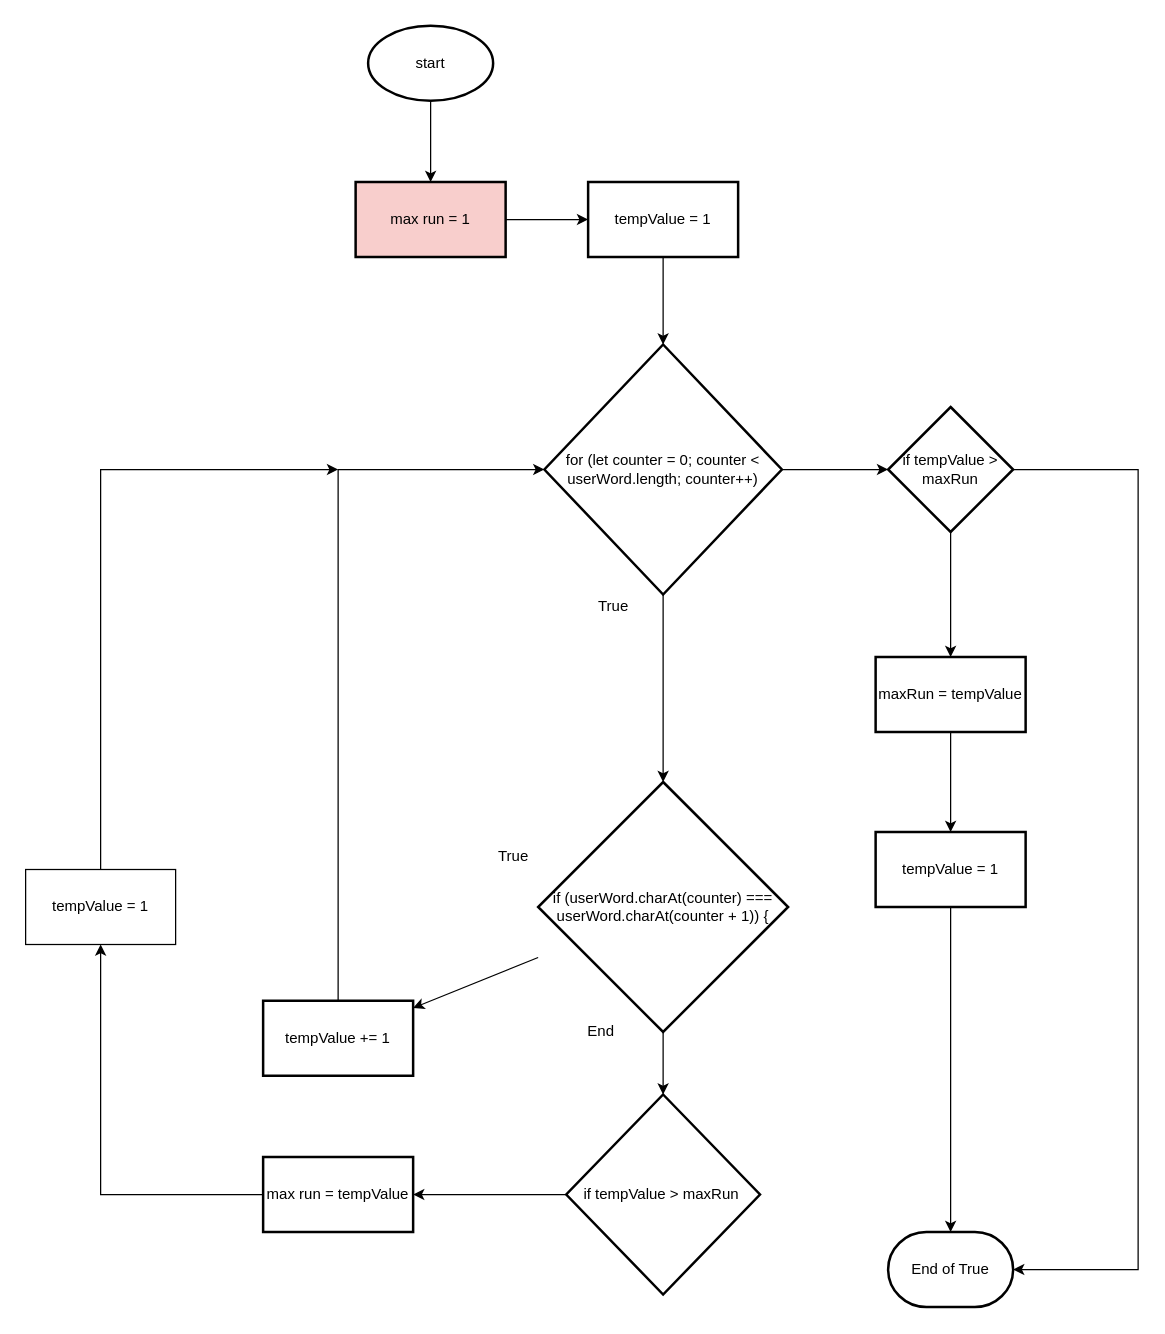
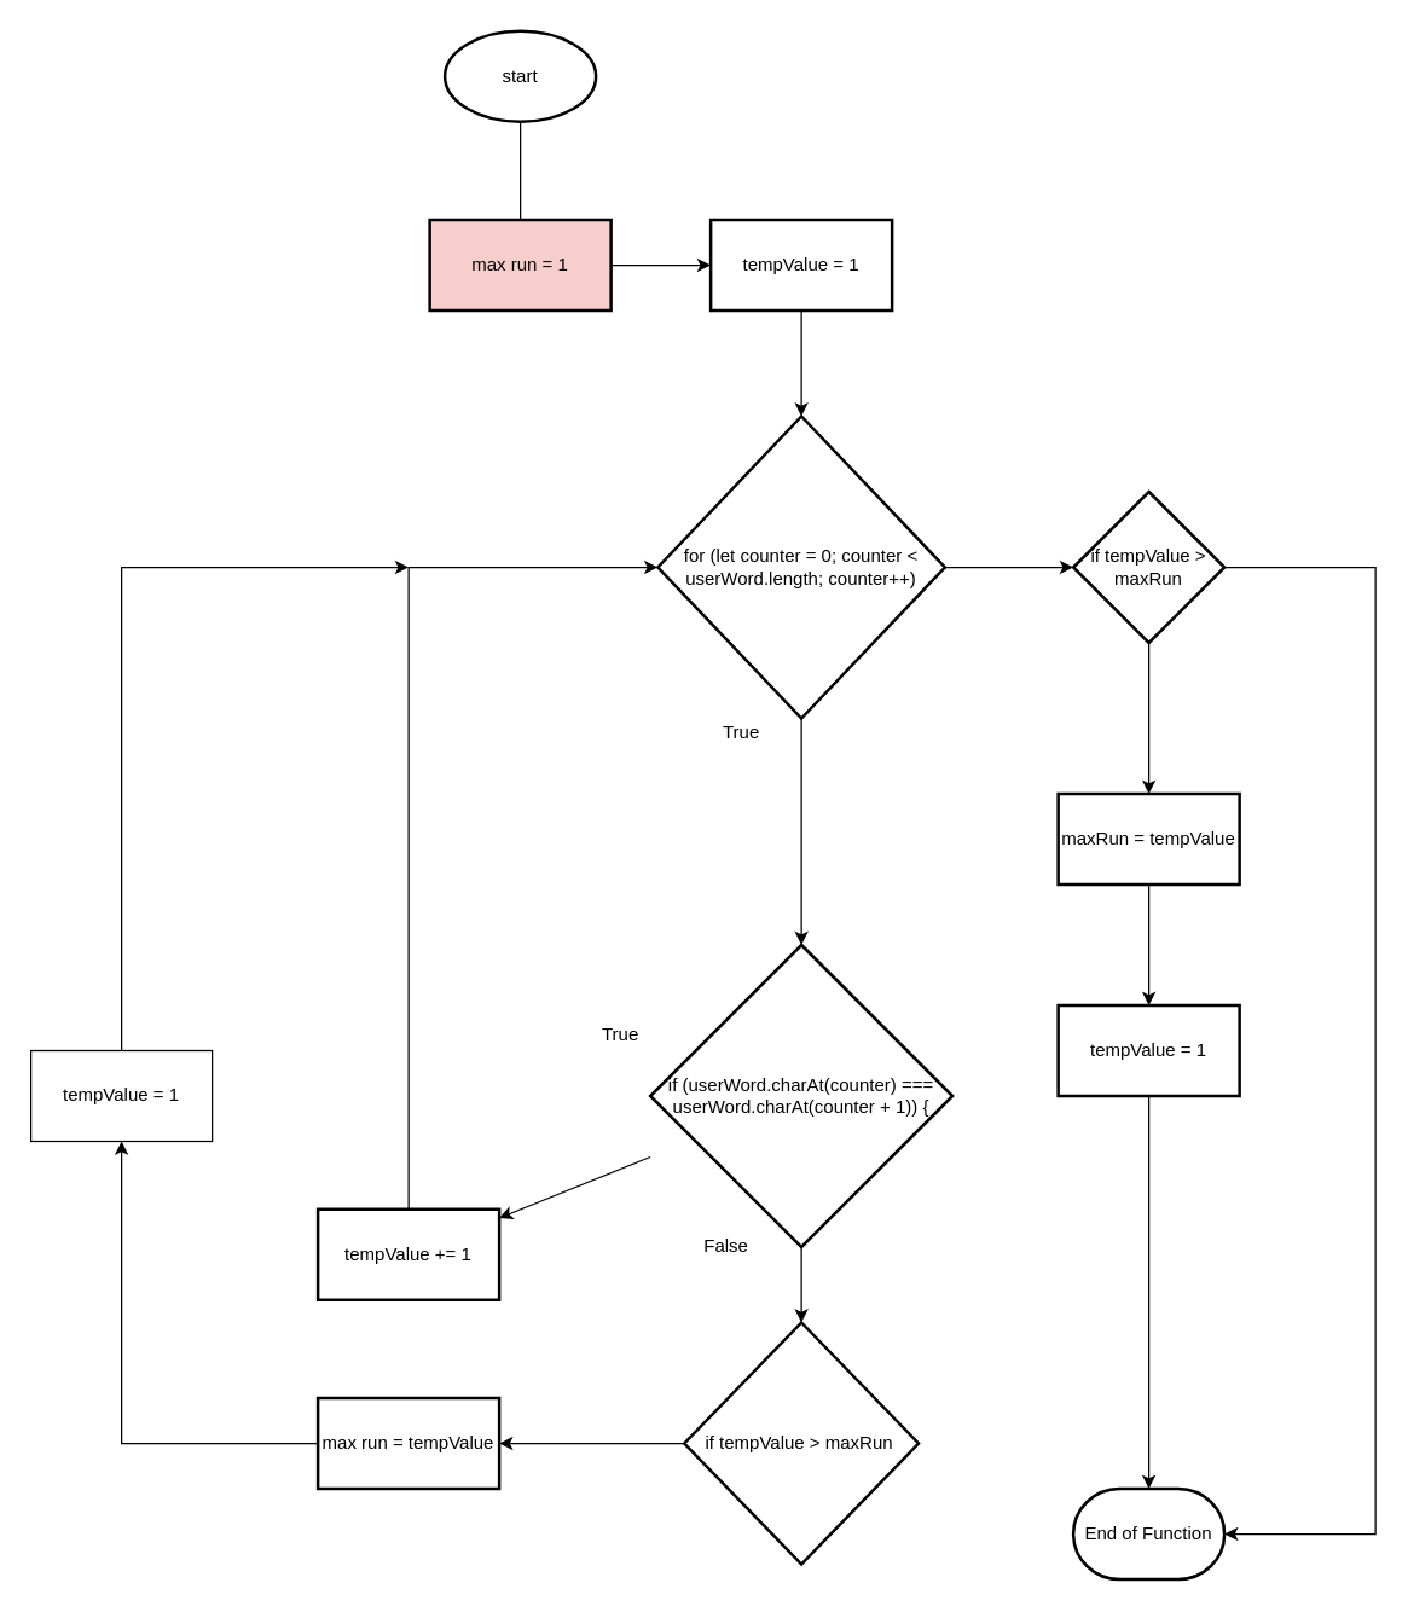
- <mxCell id="2" value="" style="edgeStyle=none;html=1;" edge="1" parent="1" source="3" target="6"><mxGeometry relative="1" as="geometry" /></mxCell>
+ <mxCell id="2" value="" style="edgeStyle=none;html=1;endArrow=none;" edge="1" parent="1" source="3" target="6"><mxGeometry relative="1" as="geometry" /></mxCell>
- <mxCell id="20" value="End" style="text;html=1;align=center;verticalAlign=middle;resizable=0;points=[];autosize=1;strokeColor=none;fillColor=none;" vertex="1" parent="1"><mxGeometry x="460" y="815" width="40" height="20" as="geometry" /></mxCell>
+ <mxCell id="20" value="False" style="text;html=1;align=center;verticalAlign=middle;resizable=0;points=[];autosize=1;strokeColor=none;fillColor=none;" vertex="1" parent="1"><mxGeometry x="460" y="815" width="40" height="20" as="geometry" /></mxCell>
- <mxCell id="4" value="End of True" style="strokeWidth=2;html=1;shape=mxgraph.flowchart.terminator;whiteSpace=wrap;" parent="1" vertex="1"><mxGeometry x="710" y="985" width="100" height="60" as="geometry" /></mxCell>
+ <mxCell id="4" value="End of Function" style="strokeWidth=2;html=1;shape=mxgraph.flowchart.terminator;whiteSpace=wrap;" parent="1" vertex="1"><mxGeometry x="710" y="985" width="100" height="60" as="geometry" /></mxCell>
